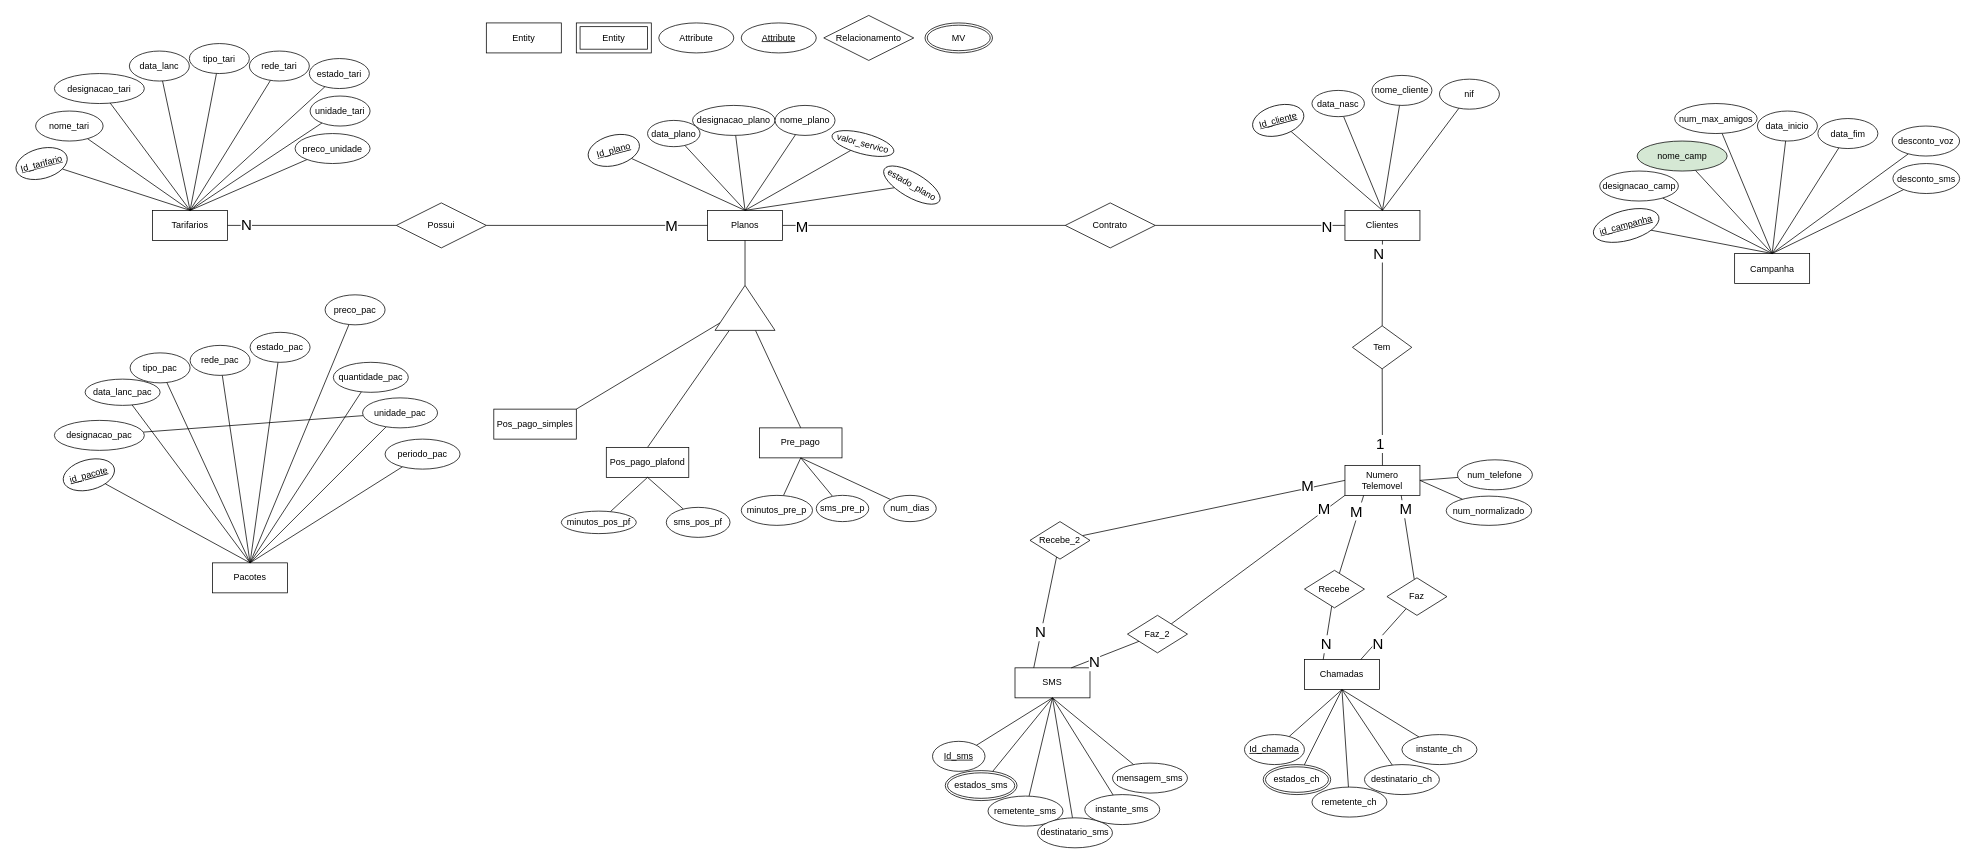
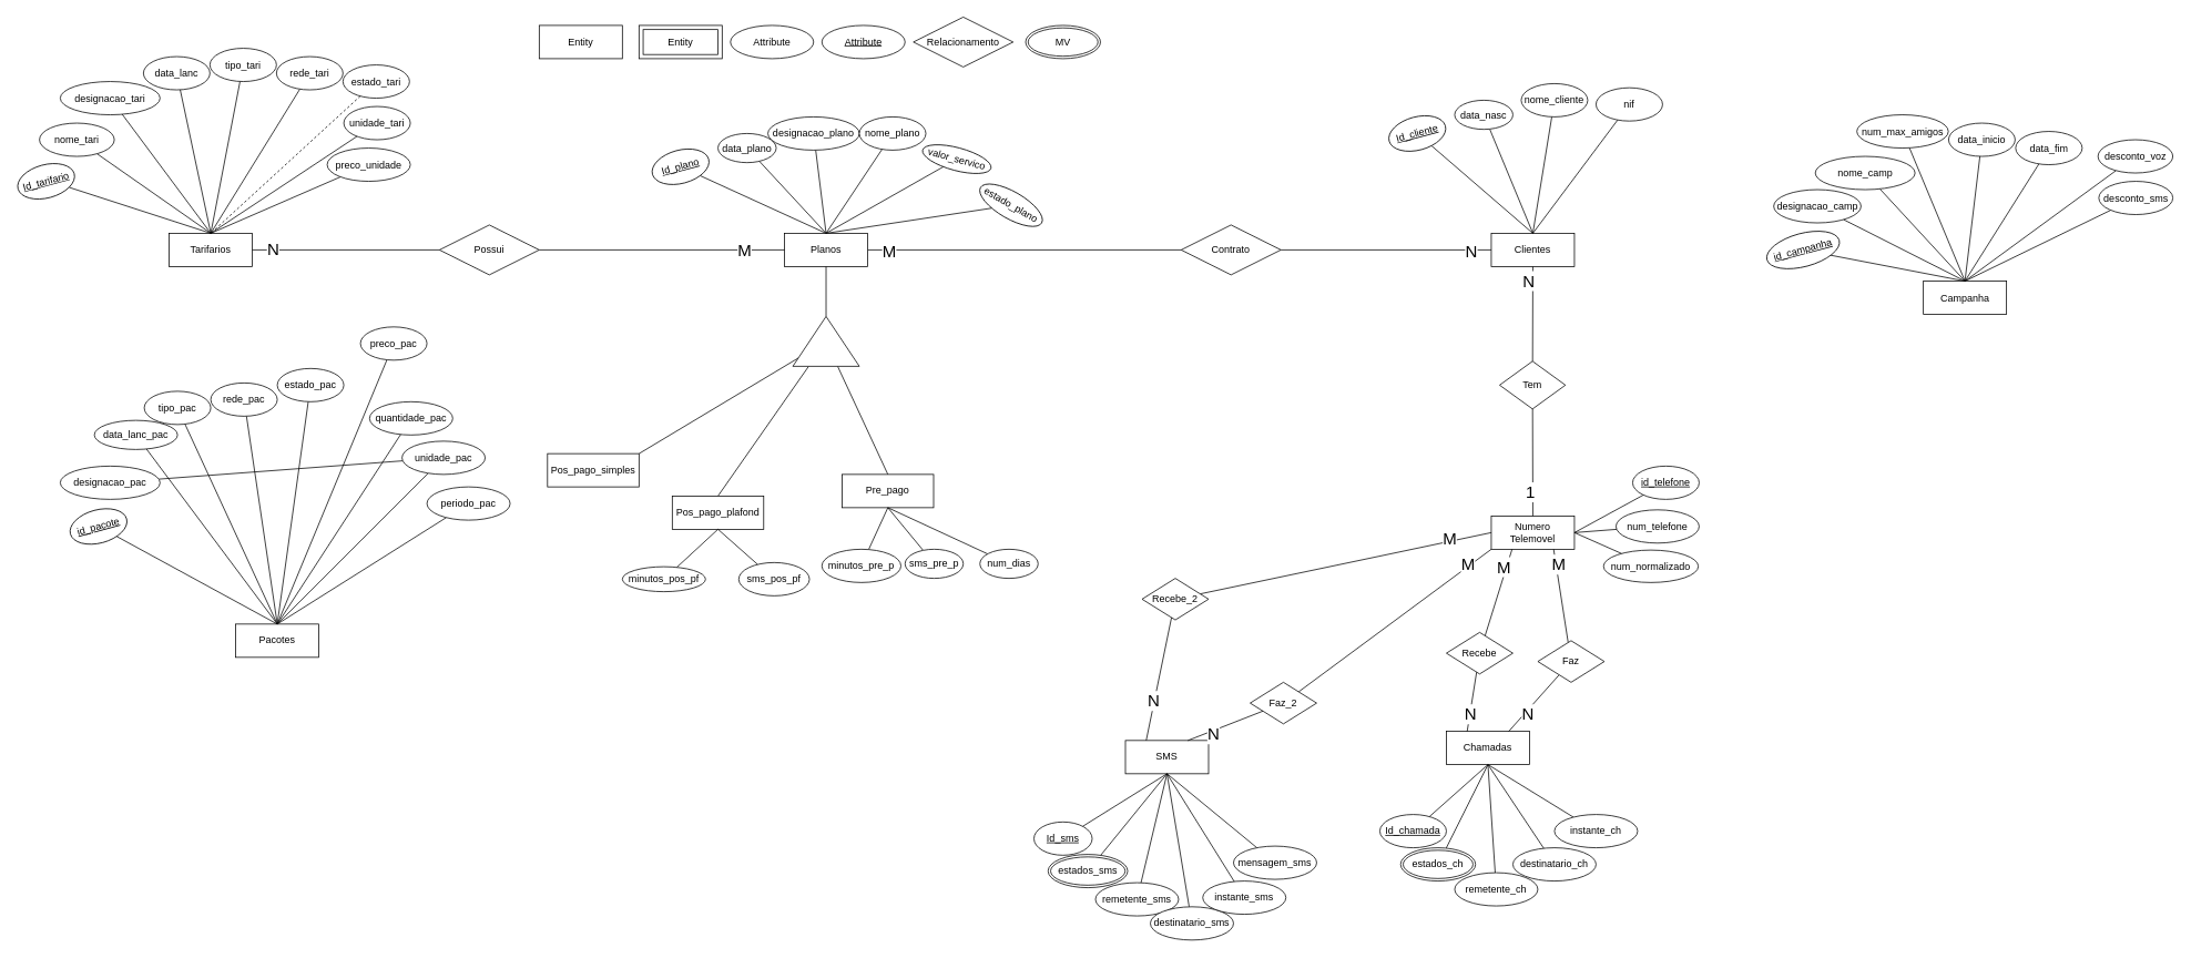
- <mxCell id="56" style="edgeStyle=none;rounded=0;orthogonalLoop=1;jettySize=auto;html=1;entryX=0.5;entryY=0;entryDx=0;entryDy=0;endArrow=none;endFill=0;" edge="1" parent="1" source="57" target="43"><mxGeometry relative="1" as="geometry" /></mxCell>
+ <mxCell id="56" style="edgeStyle=none;rounded=0;orthogonalLoop=1;jettySize=auto;html=1;entryX=0.5;entryY=0;entryDx=0;entryDy=0;endArrow=none;endFill=0;dashed=1;" edge="1" parent="1" source="57" target="43"><mxGeometry relative="1" as="geometry" /></mxCell>
- <mxCell id="68" value="nome_camp" style="ellipse;whiteSpace=wrap;html=1;align=center;fillColor=#d5e8d4;" vertex="1" parent="1"><mxGeometry x="2182.66" y="187.5" width="120" height="40" as="geometry" /></mxCell>
+ <mxCell id="68" value="nome_camp" style="ellipse;whiteSpace=wrap;html=1;align=center;" vertex="1" parent="1"><mxGeometry x="2182.66" y="187.5" width="120" height="40" as="geometry" /></mxCell>
+ <mxCell id="141" value="id_telefone" style="ellipse;whiteSpace=wrap;html=1;align=center;fontStyle=4;" vertex="1" parent="1"><mxGeometry x="1963" y="560" width="80" height="40" as="geometry" /></mxCell>
+ <mxCell id="140" style="edgeStyle=none;rounded=0;orthogonalLoop=1;jettySize=auto;html=1;fontSize=20;endArrow=none;endFill=0;entryX=1;entryY=0.5;entryDx=0;entryDy=0;" edge="1" parent="1" source="141" target="139"><mxGeometry relative="1" as="geometry"><mxPoint x="1893" y="640" as="targetPoint" /></mxGeometry></mxCell>
